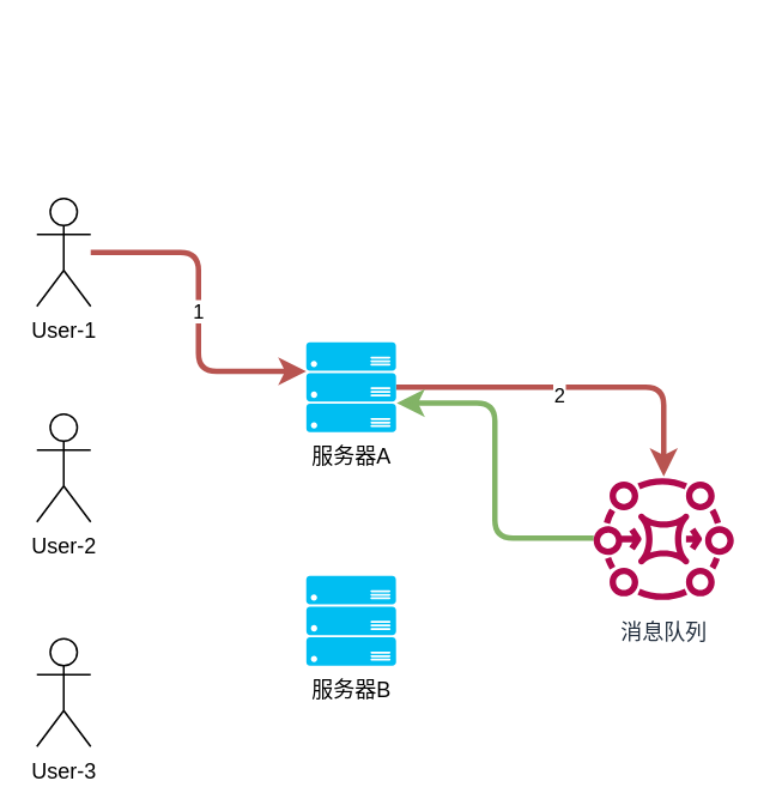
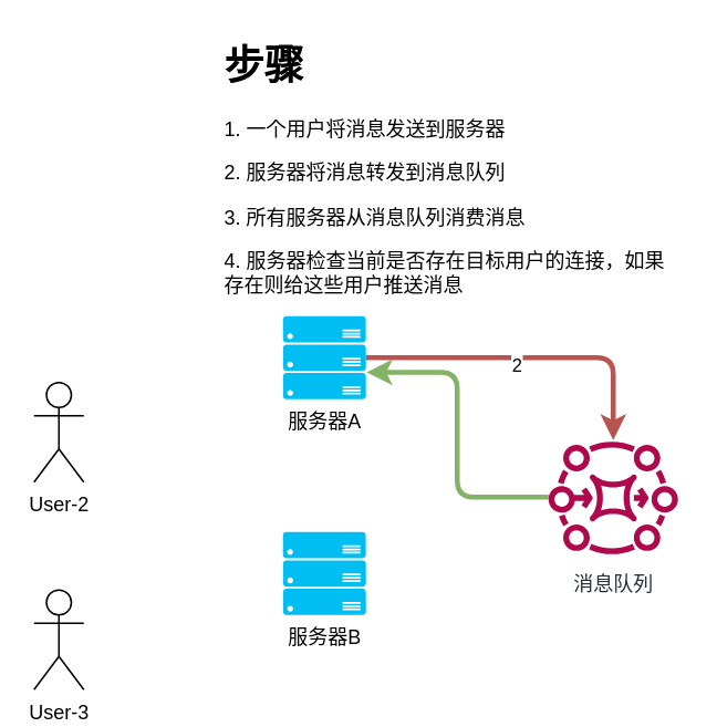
+ <mxCell id="12" value="&lt;h1&gt;步骤&lt;/h1&gt;&lt;p&gt;1. 一个用户将消息发送到服务器&lt;/p&gt;&lt;p&gt;2. 服务器将消息转发到消息队列&lt;/p&gt;&lt;p&gt;3. 所有服务器从消息队列消费消息&lt;/p&gt;&lt;p&gt;4. 服务器检查当前是否存在目标用户的连接，如果存在则给这些用户推送消息&lt;/p&gt;" style="text;html=1;strokeColor=none;fillColor=none;spacing=5;spacingTop=-20;whiteSpace=wrap;overflow=hidden;rounded=0;" parent="1" vertex="1"><mxGeometry x="130" y="20" width="280" height="160" as="geometry" /></mxCell>
- <mxCell id="7" value="User-1" style="shape=umlActor;verticalLabelPosition=bottom;verticalAlign=top;html=1;outlineConnect=0;" parent="1" vertex="1"><mxGeometry x="20" y="110" width="30" height="60" as="geometry" /></mxCell>
- <mxCell id="6" value="1" style="edgeStyle=orthogonalEdgeStyle;rounded=1;orthogonalLoop=1;jettySize=auto;html=1;entryX=0;entryY=0.324;entryDx=0;entryDy=0;entryPerimeter=0;strokeWidth=3;fillColor=#f8cecc;strokeColor=#b85450;" parent="1" source="7" target="4" edge="1"><mxGeometry relative="1" as="geometry" /></mxCell>
